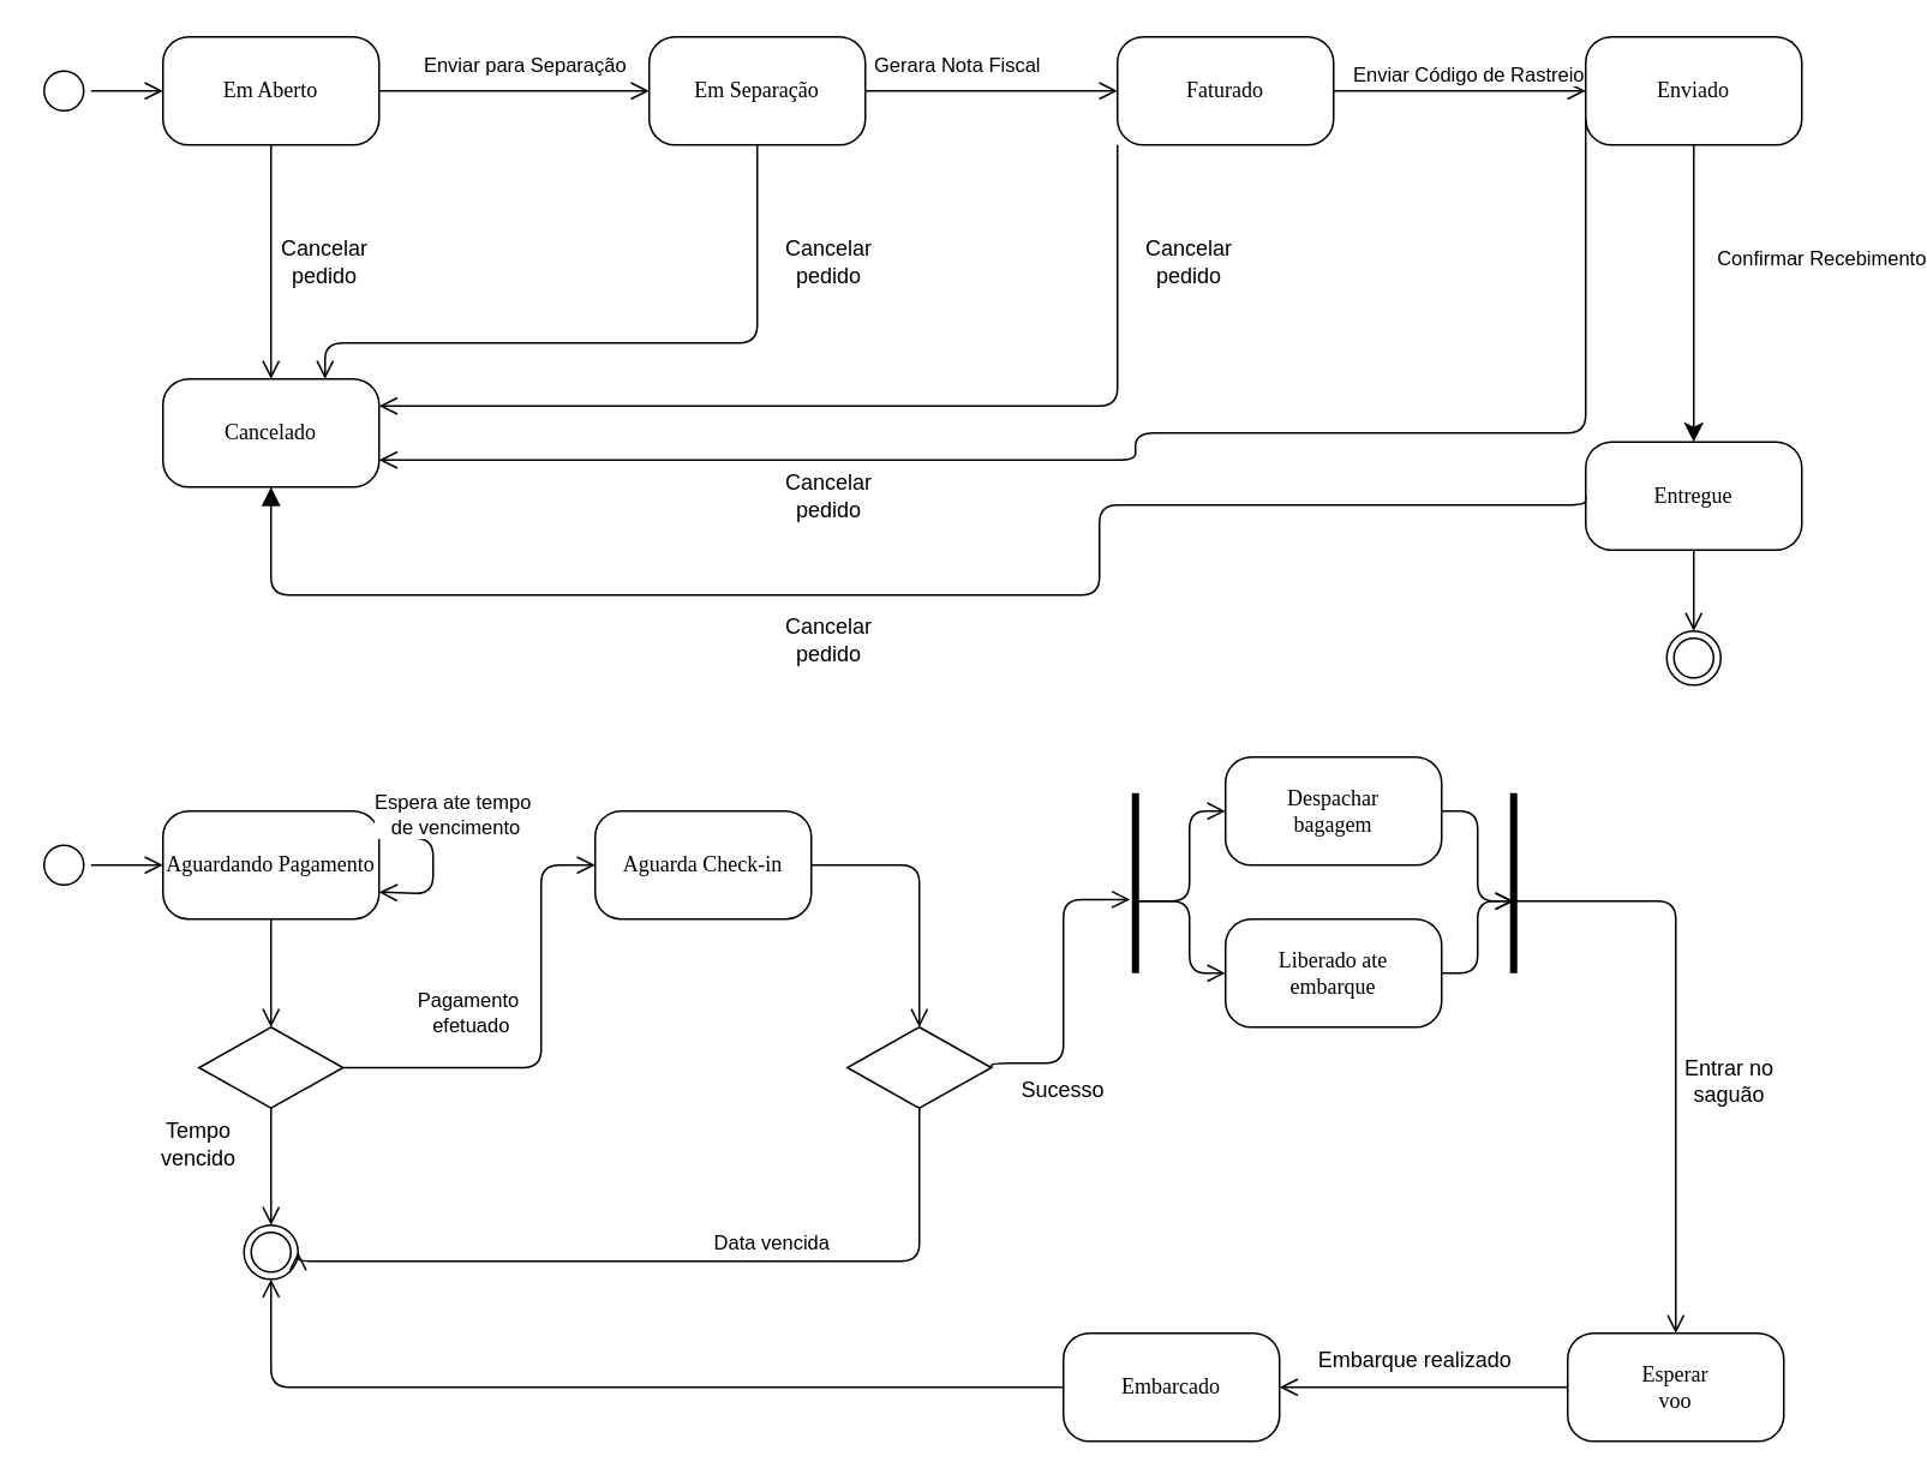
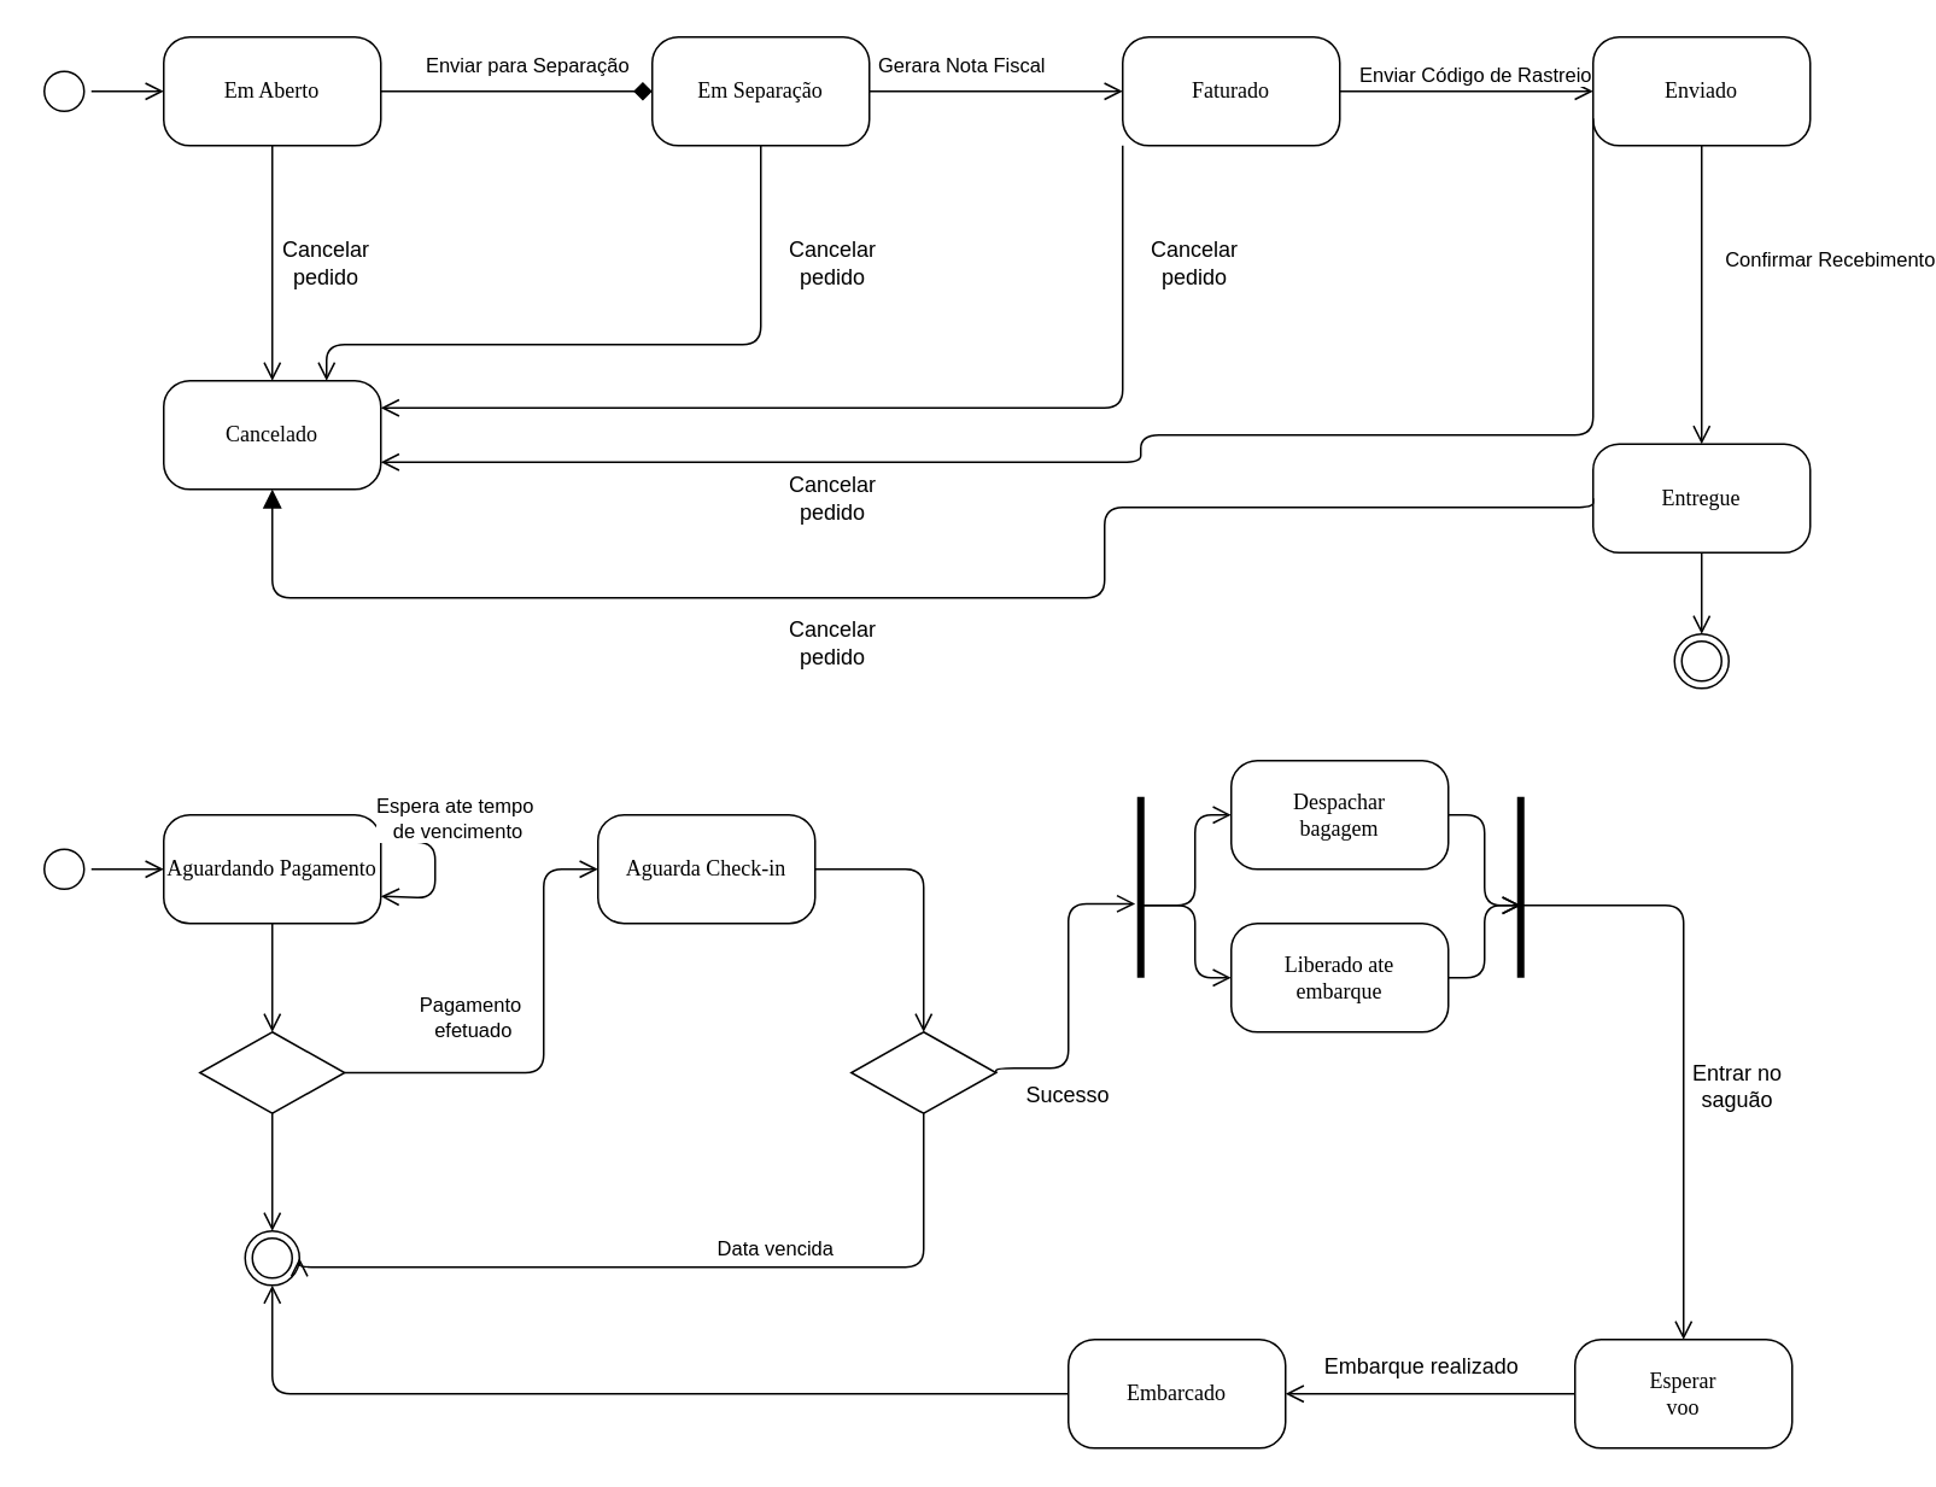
- <mxCell id="13" style="edgeStyle=orthogonalEdgeStyle;html=1;labelBackgroundColor=none;endArrow=open;endSize=8;strokeColor=#000000;fontFamily=Verdana;fontSize=12;align=left;entryX=0;entryY=0.5;fillColor=none;exitX=1;exitY=0.5;exitDx=0;exitDy=0;" parent="1" source="4" target="7" edge="1"><mxGeometry relative="1" as="geometry"><Array as="points"><mxPoint x="250" y="50" /><mxPoint x="250" y="50" /></Array></mxGeometry></mxCell>
+ <mxCell id="13" style="edgeStyle=orthogonalEdgeStyle;html=1;labelBackgroundColor=none;endArrow=diamond;endSize=8;strokeColor=#000000;fontFamily=Verdana;fontSize=12;align=left;entryX=0;entryY=0.5;fillColor=none;exitX=1;exitY=0.5;exitDx=0;exitDy=0;" parent="1" source="4" target="7" edge="1"><mxGeometry relative="1" as="geometry"><Array as="points"><mxPoint x="250" y="50" /><mxPoint x="250" y="50" /></Array></mxGeometry></mxCell>
- <mxCell id="21" style="edgeStyle=elbowEdgeStyle;html=1;exitX=0.5;exitY=1;entryX=0.5;entryY=0;labelBackgroundColor=none;endArrow=classic;endSize=8;strokeColor=#000000;fontFamily=Verdana;fontSize=12;align=left;fillColor=none;exitDx=0;exitDy=0;entryDx=0;entryDy=0;elbow=horizontal;" edge="1" parent="1" source="11" target="16"><mxGeometry relative="1" as="geometry"><mxPoint x="700" y="290" as="sourcePoint" /><mxPoint x="710" y="440" as="targetPoint" /><Array as="points"><mxPoint x="940" y="130" /><mxPoint x="690" y="330" /></Array></mxGeometry></mxCell>
+ <mxCell id="21" style="edgeStyle=elbowEdgeStyle;html=1;exitX=0.5;exitY=1;entryX=0.5;entryY=0;labelBackgroundColor=none;endArrow=open;endSize=8;strokeColor=#000000;fontFamily=Verdana;fontSize=12;align=left;fillColor=none;exitDx=0;exitDy=0;entryDx=0;entryDy=0;elbow=horizontal;" edge="1" parent="1" source="11" target="16"><mxGeometry relative="1" as="geometry"><mxPoint x="700" y="290" as="sourcePoint" /><mxPoint x="710" y="440" as="targetPoint" /><Array as="points"><mxPoint x="940" y="130" /><mxPoint x="690" y="330" /></Array></mxGeometry></mxCell>
- <mxCell id="46" value="Tempo&lt;div&gt;vencido&lt;/div&gt;" style="text;html=1;align=center;verticalAlign=middle;whiteSpace=wrap;rounded=0;" vertex="1" parent="1"><mxGeometry x="80" y="620" width="60" height="30" as="geometry" /></mxCell>
